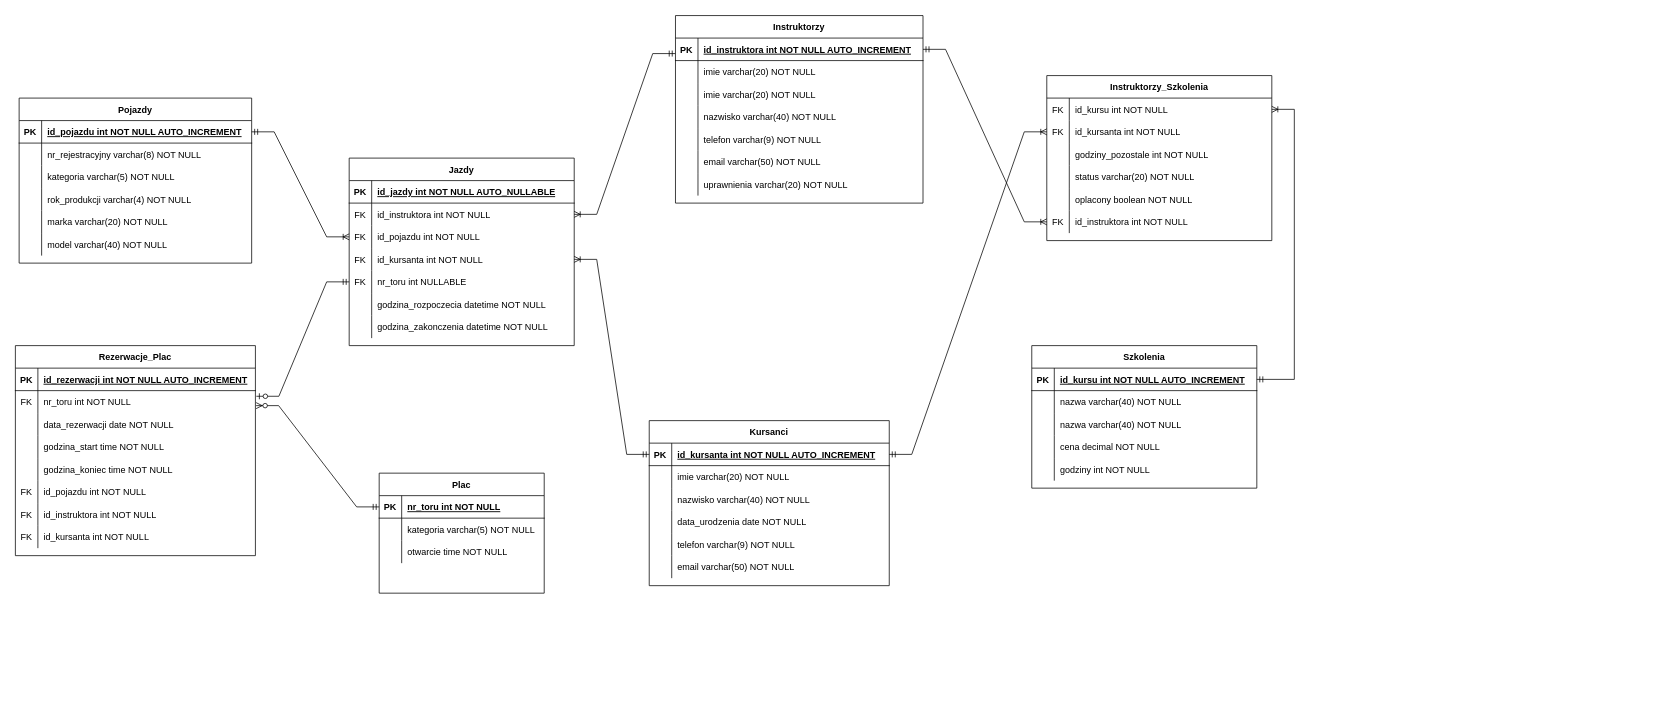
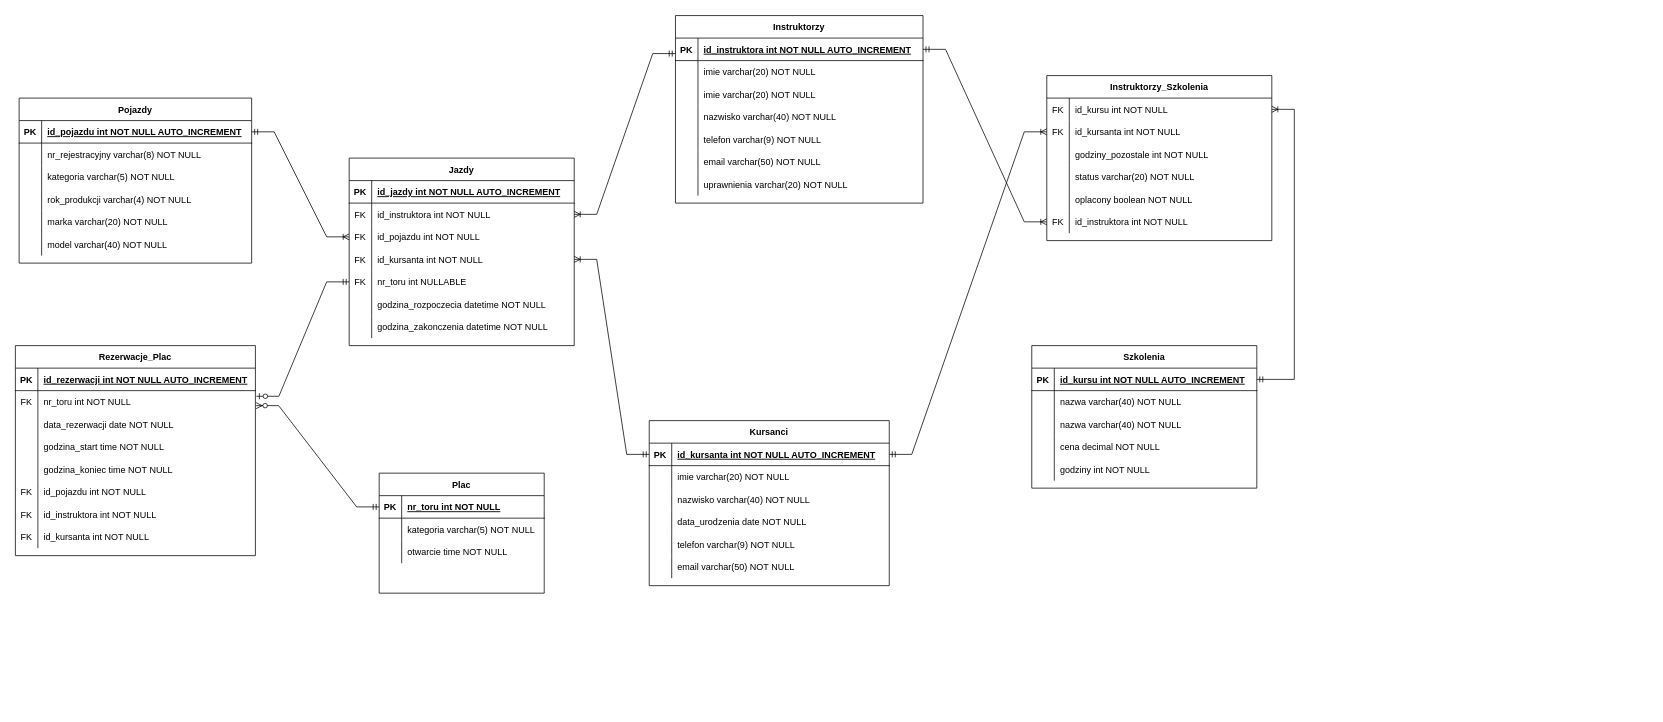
- <mxCell id="137" value="id_jazdy int NOT NULL AUTO_NULLABLE " style="shape=partialRectangle;overflow=hidden;connectable=0;fillColor=none;top=0;left=0;bottom=0;right=0;align=left;spacingLeft=6;fontStyle=5;" parent="135" vertex="1"><mxGeometry x="30" width="270" height="30" as="geometry"><mxRectangle width="270" height="30" as="alternateBounds" /></mxGeometry></mxCell>
+ <mxCell id="137" value="id_jazdy int NOT NULL AUTO_INCREMENT " style="shape=partialRectangle;overflow=hidden;connectable=0;fillColor=none;top=0;left=0;bottom=0;right=0;align=left;spacingLeft=6;fontStyle=5;" parent="135" vertex="1"><mxGeometry x="30" width="270" height="30" as="geometry"><mxRectangle width="270" height="30" as="alternateBounds" /></mxGeometry></mxCell>
